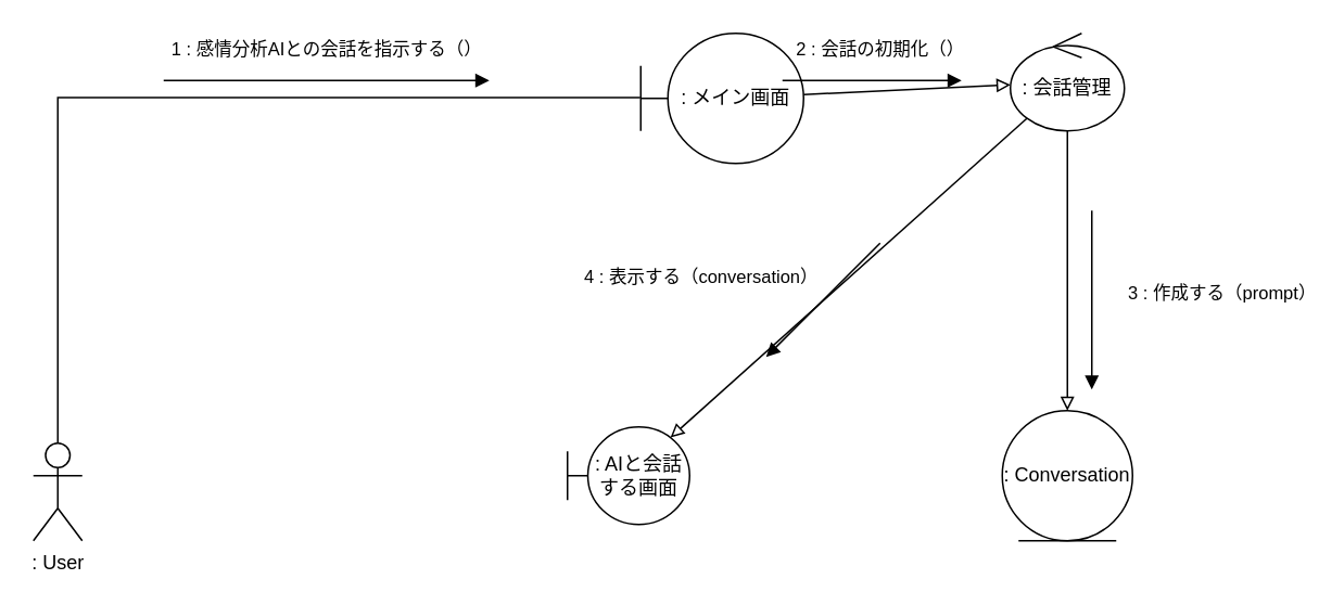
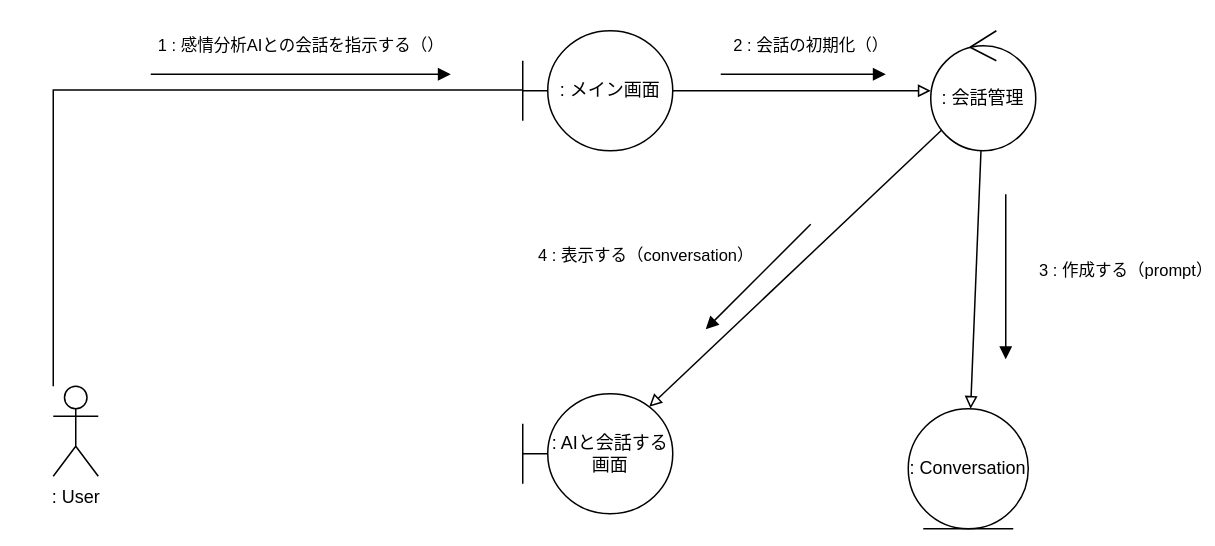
- <mxCell id="11" value=": 会話管理" style="ellipse;shape=umlControl;whiteSpace=wrap;html=1;" parent="1" vertex="1"><mxGeometry x="620" y="20" width="70" height="60" as="geometry" /></mxCell>
+ <mxCell id="11" value=": 会話管理" style="ellipse;shape=umlControl;whiteSpace=wrap;html=1;" parent="1" vertex="1"><mxGeometry x="620" y="20" width="70" height="80" as="geometry" /></mxCell>
- <mxCell id="6" value=": メイン画面" style="shape=umlBoundary;whiteSpace=wrap;html=1;" parent="1" vertex="1"><mxGeometry x="393" y="20" width="100" height="80" as="geometry" /></mxCell>
+ <mxCell id="6" value=": メイン画面" style="shape=umlBoundary;whiteSpace=wrap;html=1;" parent="1" vertex="1"><mxGeometry x="348" y="20" width="100" height="80" as="geometry" /></mxCell>
- <mxCell id="8" value=": AIと会話する画面" style="shape=umlBoundary;whiteSpace=wrap;html=1;" parent="1" vertex="1"><mxGeometry x="348" y="262" width="75" height="60" as="geometry" /></mxCell>
+ <mxCell id="8" value=": AIと会話する画面" style="shape=umlBoundary;whiteSpace=wrap;html=1;" parent="1" vertex="1"><mxGeometry x="348" y="262" width="100" height="80" as="geometry" /></mxCell>
- <mxCell id="13" value=": Conversation" style="ellipse;shape=umlEntity;whiteSpace=wrap;html=1;" parent="1" vertex="1"><mxGeometry x="615" y="252" width="80" height="80" as="geometry" /></mxCell>
+ <mxCell id="13" value=": Conversation" style="ellipse;shape=umlEntity;whiteSpace=wrap;html=1;" parent="1" vertex="1"><mxGeometry x="605" y="272" width="80" height="80" as="geometry" /></mxCell>
- <mxCell id="3" value=": User" style="shape=umlActor;verticalLabelPosition=bottom;verticalAlign=top;html=1;outlineConnect=0;" parent="1" vertex="1"><mxGeometry x="20" y="272" width="30" height="60" as="geometry" /></mxCell>
+ <mxCell id="3" value=": User" style="shape=umlActor;verticalLabelPosition=bottom;verticalAlign=top;html=1;outlineConnect=0;" parent="1" vertex="1"><mxGeometry x="35" y="257" width="30" height="60" as="geometry" /></mxCell>
